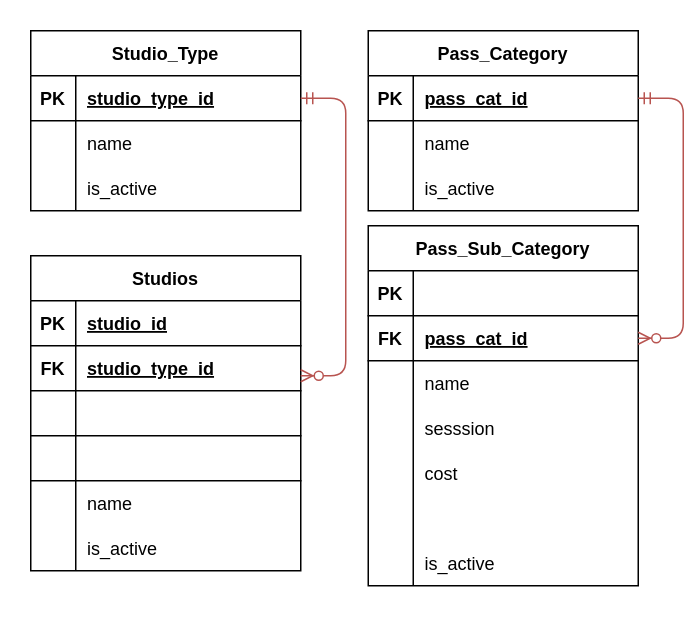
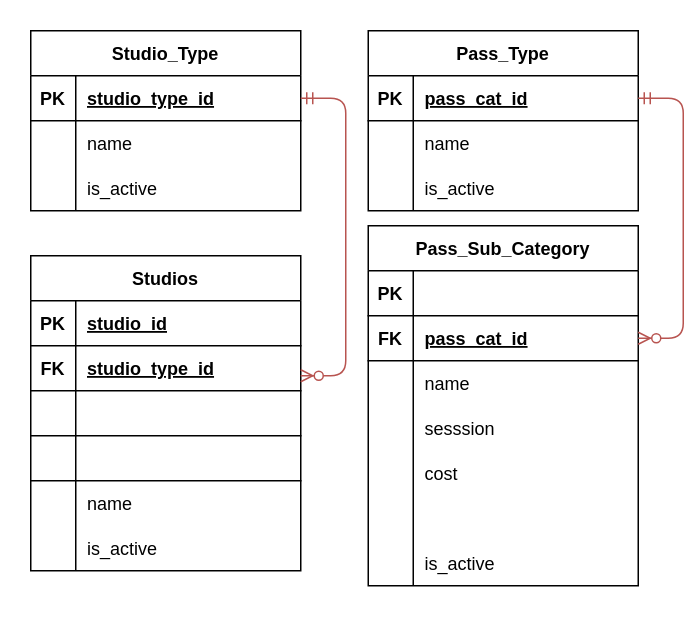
- <mxCell id="12" value="Pass_Category" style="shape=table;startSize=30;container=1;collapsible=1;childLayout=tableLayout;fixedRows=1;rowLines=0;fontStyle=1;align=center;resizeLast=1;" parent="1" vertex="1"><mxGeometry x="245" y="20" width="180" height="120" as="geometry" /></mxCell>
+ <mxCell id="12" value="Pass_Type" style="shape=table;startSize=30;container=1;collapsible=1;childLayout=tableLayout;fixedRows=1;rowLines=0;fontStyle=1;align=center;resizeLast=1;" parent="1" vertex="1"><mxGeometry x="245" y="20" width="180" height="120" as="geometry" /></mxCell>
